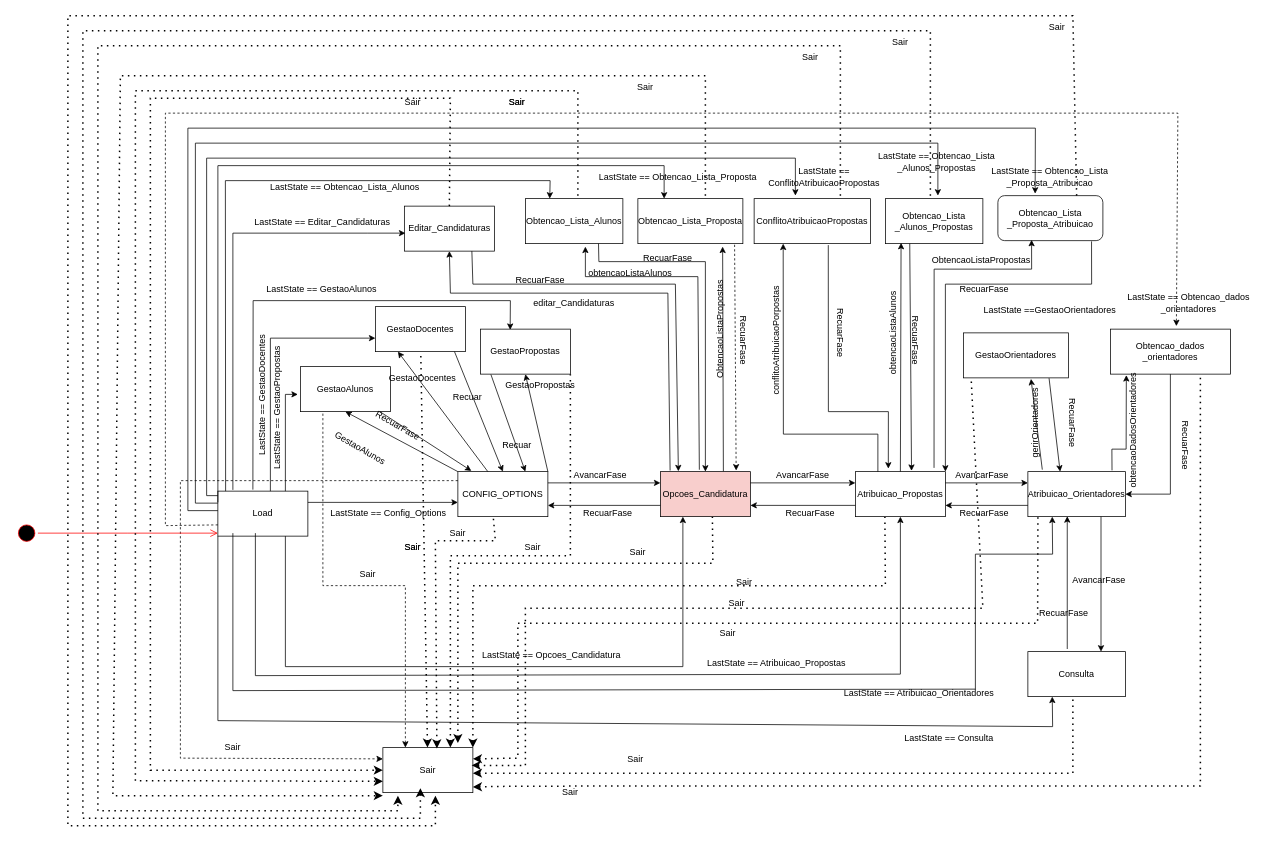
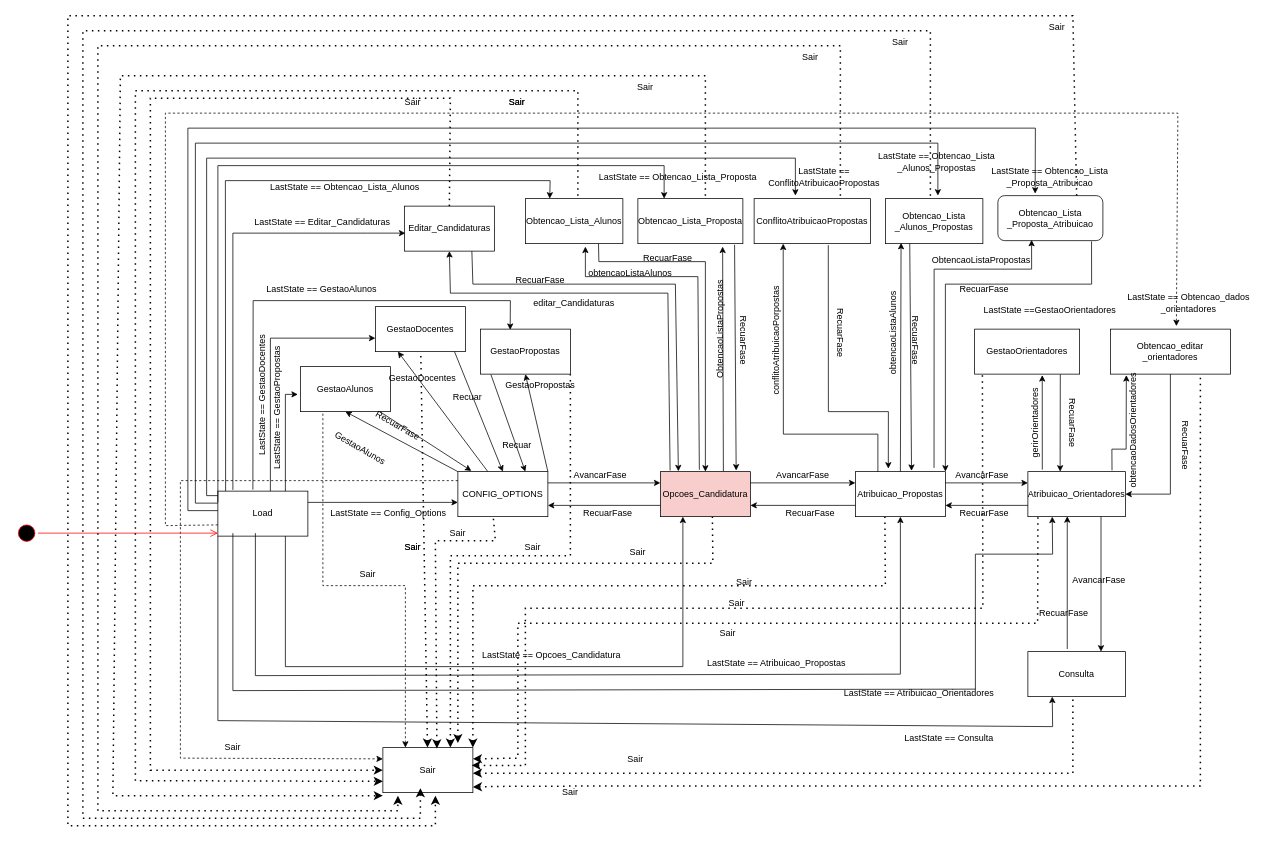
- <mxCell id="85" value="Obtencao_dados&lt;br&gt;_orientadores" style="rounded=0;whiteSpace=wrap;html=1;" parent="1" vertex="1"><mxGeometry x="1480" y="438" width="160" height="60" as="geometry" /></mxCell>
+ <mxCell id="85" value="Obtencao_editar&lt;br&gt;_orientadores" style="rounded=0;whiteSpace=wrap;html=1;" parent="1" vertex="1"><mxGeometry x="1480" y="438" width="160" height="60" as="geometry" /></mxCell>
- <mxCell id="60" value="" style="endArrow=classic;html=1;rounded=0;entryX=0.842;entryY=-0.025;entryDx=0;entryDy=0;exitX=0.921;exitY=1.025;exitDx=0;exitDy=0;entryPerimeter=0;exitPerimeter=0;dashed=1;" parent="1" source="54" target="20" edge="1"><mxGeometry width="50" height="50" relative="1" as="geometry"><mxPoint x="974" y="637.52" as="sourcePoint" /><mxPoint x="972.98" y="309.5" as="targetPoint" /></mxGeometry></mxCell>
+ <mxCell id="60" value="" style="endArrow=classic;html=1;rounded=0;entryX=0.842;entryY=-0.025;entryDx=0;entryDy=0;exitX=0.921;exitY=1.025;exitDx=0;exitDy=0;entryPerimeter=0;exitPerimeter=0;" parent="1" source="54" target="20" edge="1"><mxGeometry width="50" height="50" relative="1" as="geometry"><mxPoint x="974" y="637.52" as="sourcePoint" /><mxPoint x="972.98" y="309.5" as="targetPoint" /></mxGeometry></mxCell>
- <mxCell id="84" value="GestaoOrientadores" style="rounded=0;whiteSpace=wrap;html=1;" parent="1" vertex="1"><mxGeometry x="1284" y="443" width="140" height="60" as="geometry" /></mxCell>
+ <mxCell id="84" value="GestaoOrientadores" style="rounded=0;whiteSpace=wrap;html=1;" parent="1" vertex="1"><mxGeometry x="1299" y="438" width="140" height="60" as="geometry" /></mxCell>
